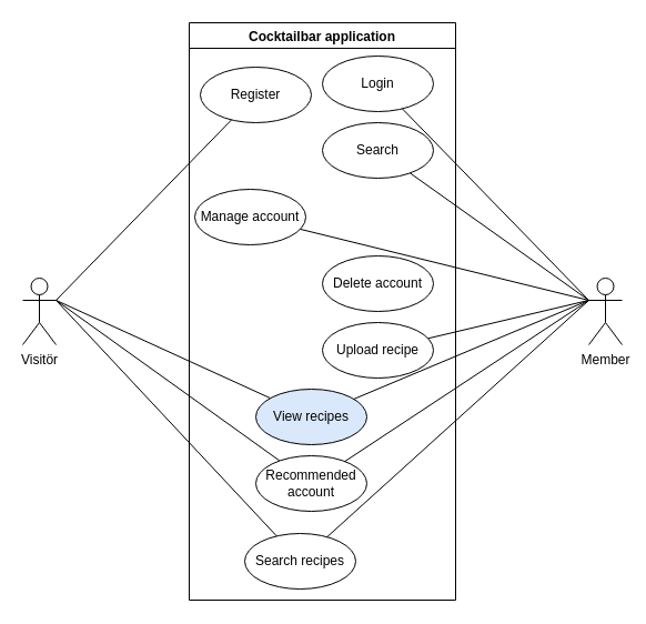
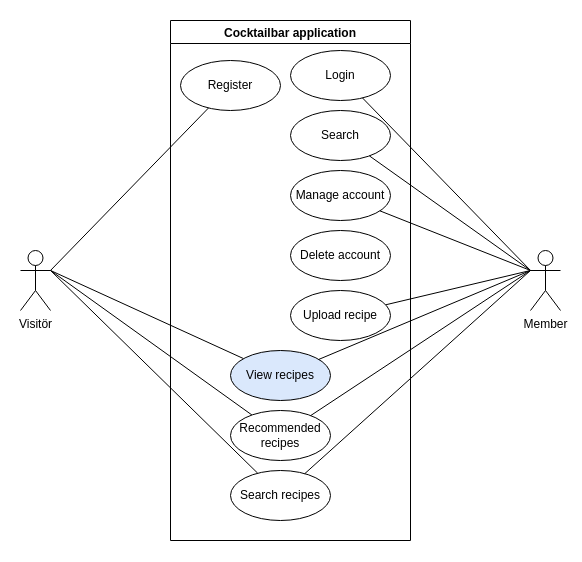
- <mxCell id="14" value="Manage account" style="ellipse;whiteSpace=wrap;html=1;fontColor=#000000;" vertex="1" parent="7"><mxGeometry x="5" y="150" width="100" height="50" as="geometry" /></mxCell>
+ <mxCell id="14" value="Manage account" style="ellipse;whiteSpace=wrap;html=1;fontColor=#000000;" vertex="1" parent="7"><mxGeometry x="120" y="150" width="100" height="50" as="geometry" /></mxCell>
- <mxCell id="11" value="Recommended account" style="ellipse;whiteSpace=wrap;html=1;fontColor=#000000;" vertex="1" parent="7"><mxGeometry x="60" y="390" width="100" height="50" as="geometry" /></mxCell>
+ <mxCell id="11" value="Recommended recipes" style="ellipse;whiteSpace=wrap;html=1;fontColor=#000000;" vertex="1" parent="7"><mxGeometry x="60" y="390" width="100" height="50" as="geometry" /></mxCell>
- <mxCell id="10" value="Search recipes" style="ellipse;whiteSpace=wrap;html=1;fontColor=#000000;" vertex="1" parent="7"><mxGeometry x="50" y="460" width="100" height="50" as="geometry" /></mxCell>
+ <mxCell id="10" value="Search recipes" style="ellipse;whiteSpace=wrap;html=1;fontColor=#000000;" vertex="1" parent="7"><mxGeometry x="60" y="450" width="100" height="50" as="geometry" /></mxCell>
